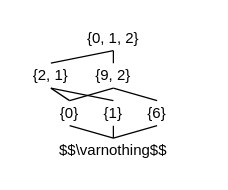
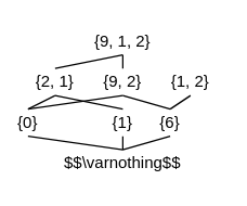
- <mxCell id="17" value="{0, 1, 2}" style="text;html=1;strokeColor=none;fillColor=none;align=center;verticalAlign=middle;whiteSpace=wrap;rounded=0;" vertex="1" parent="1"><mxGeometry x="65" y="20" width="50" height="20" as="geometry" /></mxCell>
+ <mxCell id="17" value="{9, 1, 2}" style="text;html=1;strokeColor=none;fillColor=none;align=center;verticalAlign=middle;whiteSpace=wrap;rounded=0;" vertex="1" parent="1"><mxGeometry x="65" y="20" width="50" height="20" as="geometry" /></mxCell>
+ <mxCell id="7" value="{1, 2}" style="text;html=1;strokeColor=none;fillColor=none;align=center;verticalAlign=middle;whiteSpace=wrap;rounded=0;" vertex="1" parent="1"><mxGeometry x="120" y="50" width="40" height="20" as="geometry" /></mxCell>
+ <mxCell id="16" value="" style="endArrow=none;html=1;rounded=0;exitX=0.5;exitY=1;exitDx=0;exitDy=0;entryX=0.5;entryY=0;entryDx=0;entryDy=0;" edge="1" parent="1" source="7" target="5"><mxGeometry width="50" height="50" relative="1" as="geometry"><mxPoint x="150" y="80" as="sourcePoint" /><mxPoint x="100" y="90" as="targetPoint" /></mxGeometry></mxCell>
- <mxCell id="3" value="{0}" style="text;html=1;strokeColor=none;fillColor=none;align=center;verticalAlign=middle;whiteSpace=wrap;rounded=0;" vertex="1" parent="1"><mxGeometry x="40" y="80" width="30" height="20" as="geometry" /></mxCell>
+ <mxCell id="3" value="{0}" style="text;html=1;strokeColor=none;fillColor=none;align=center;verticalAlign=middle;whiteSpace=wrap;rounded=0;" vertex="1" parent="1"><mxGeometry x="5" y="80" width="30" height="20" as="geometry" /></mxCell>
